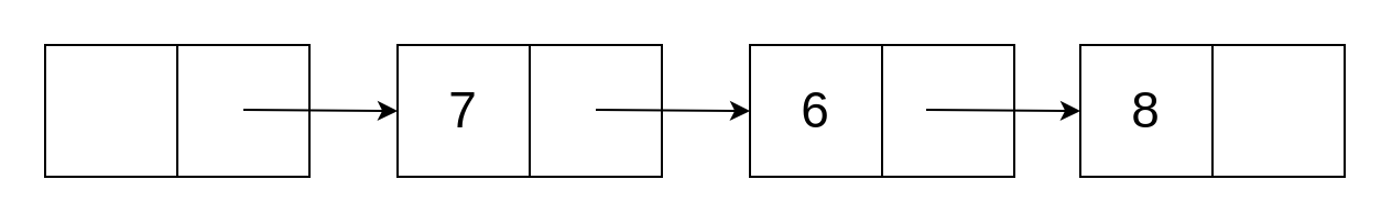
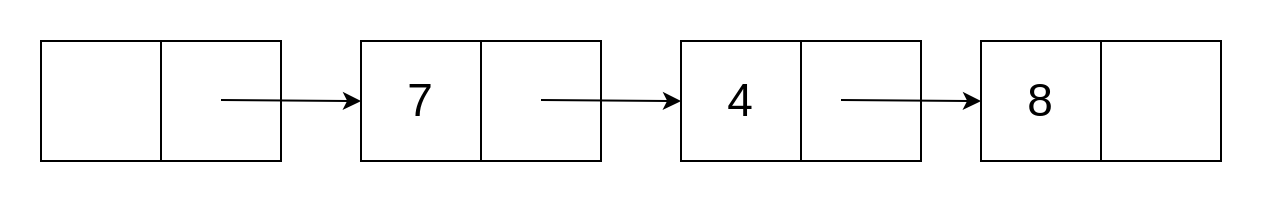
- <mxCell id="9" value="&lt;font style=&quot;font-size: 23px&quot;&gt;6&lt;/font&gt;" style="text;html=1;strokeColor=none;fillColor=none;align=center;verticalAlign=middle;whiteSpace=wrap;rounded=0;" vertex="1" parent="1"><mxGeometry x="340" y="35" width="60" height="30" as="geometry" /></mxCell>
+ <mxCell id="9" value="&lt;font style=&quot;font-size: 23px&quot;&gt;4&lt;/font&gt;" style="text;html=1;strokeColor=none;fillColor=none;align=center;verticalAlign=middle;whiteSpace=wrap;rounded=0;" vertex="1" parent="1"><mxGeometry x="340" y="35" width="60" height="30" as="geometry" /></mxCell>
